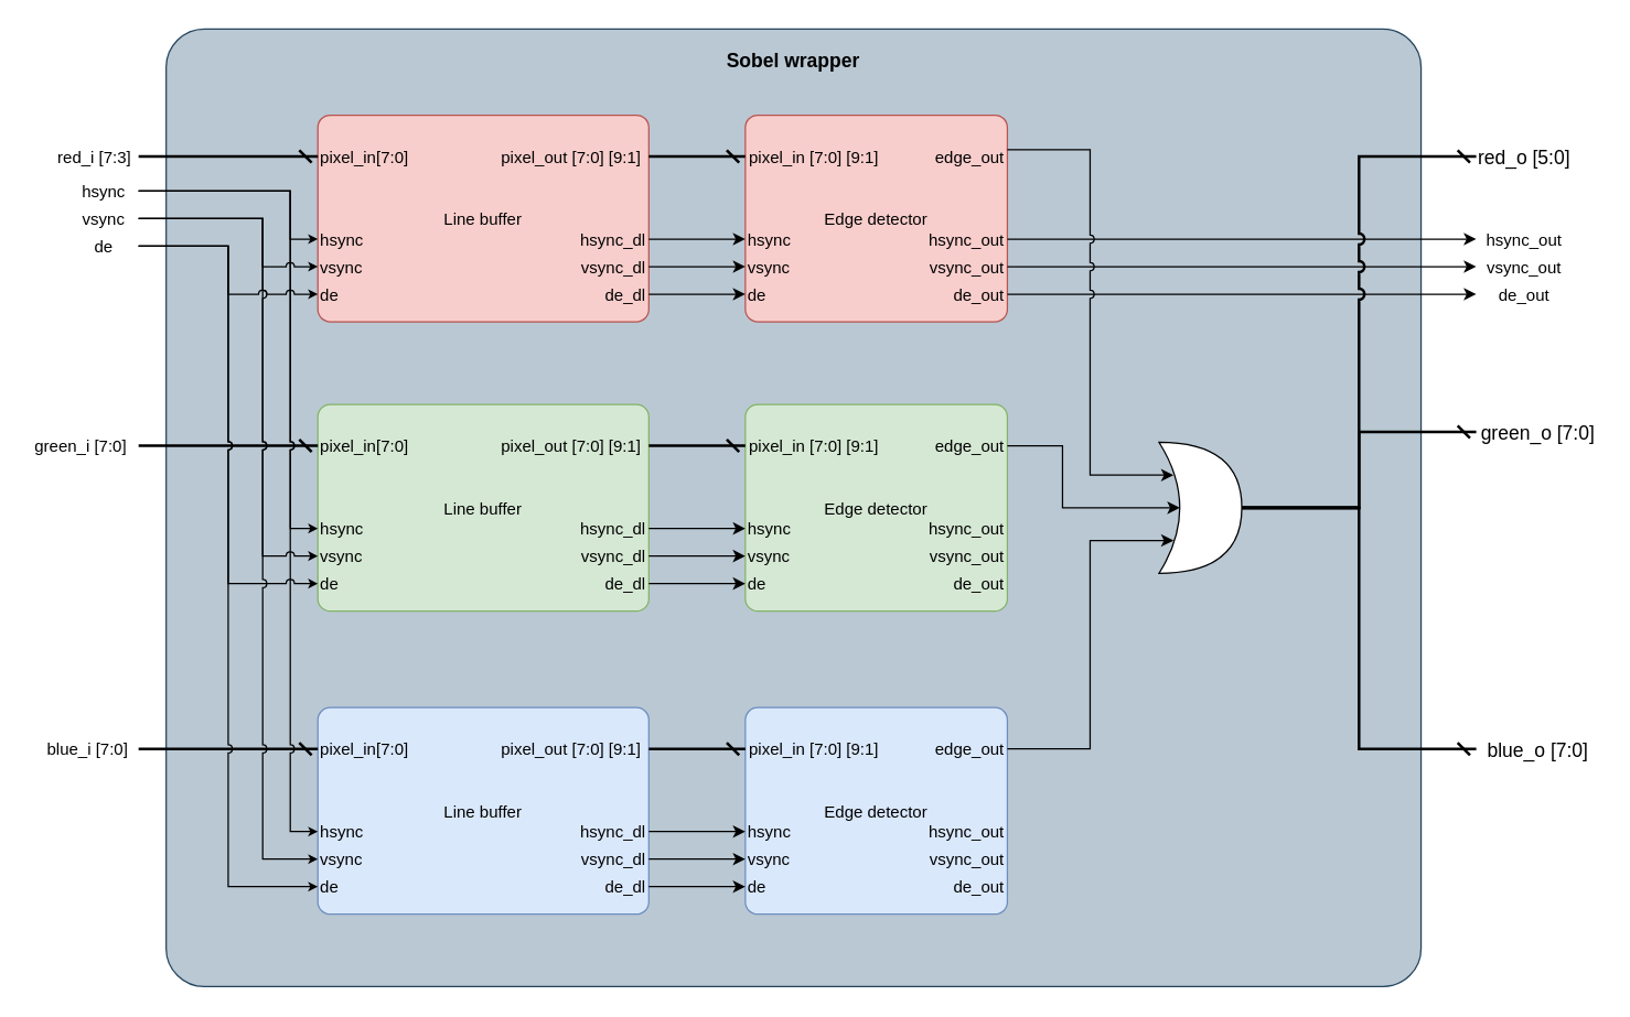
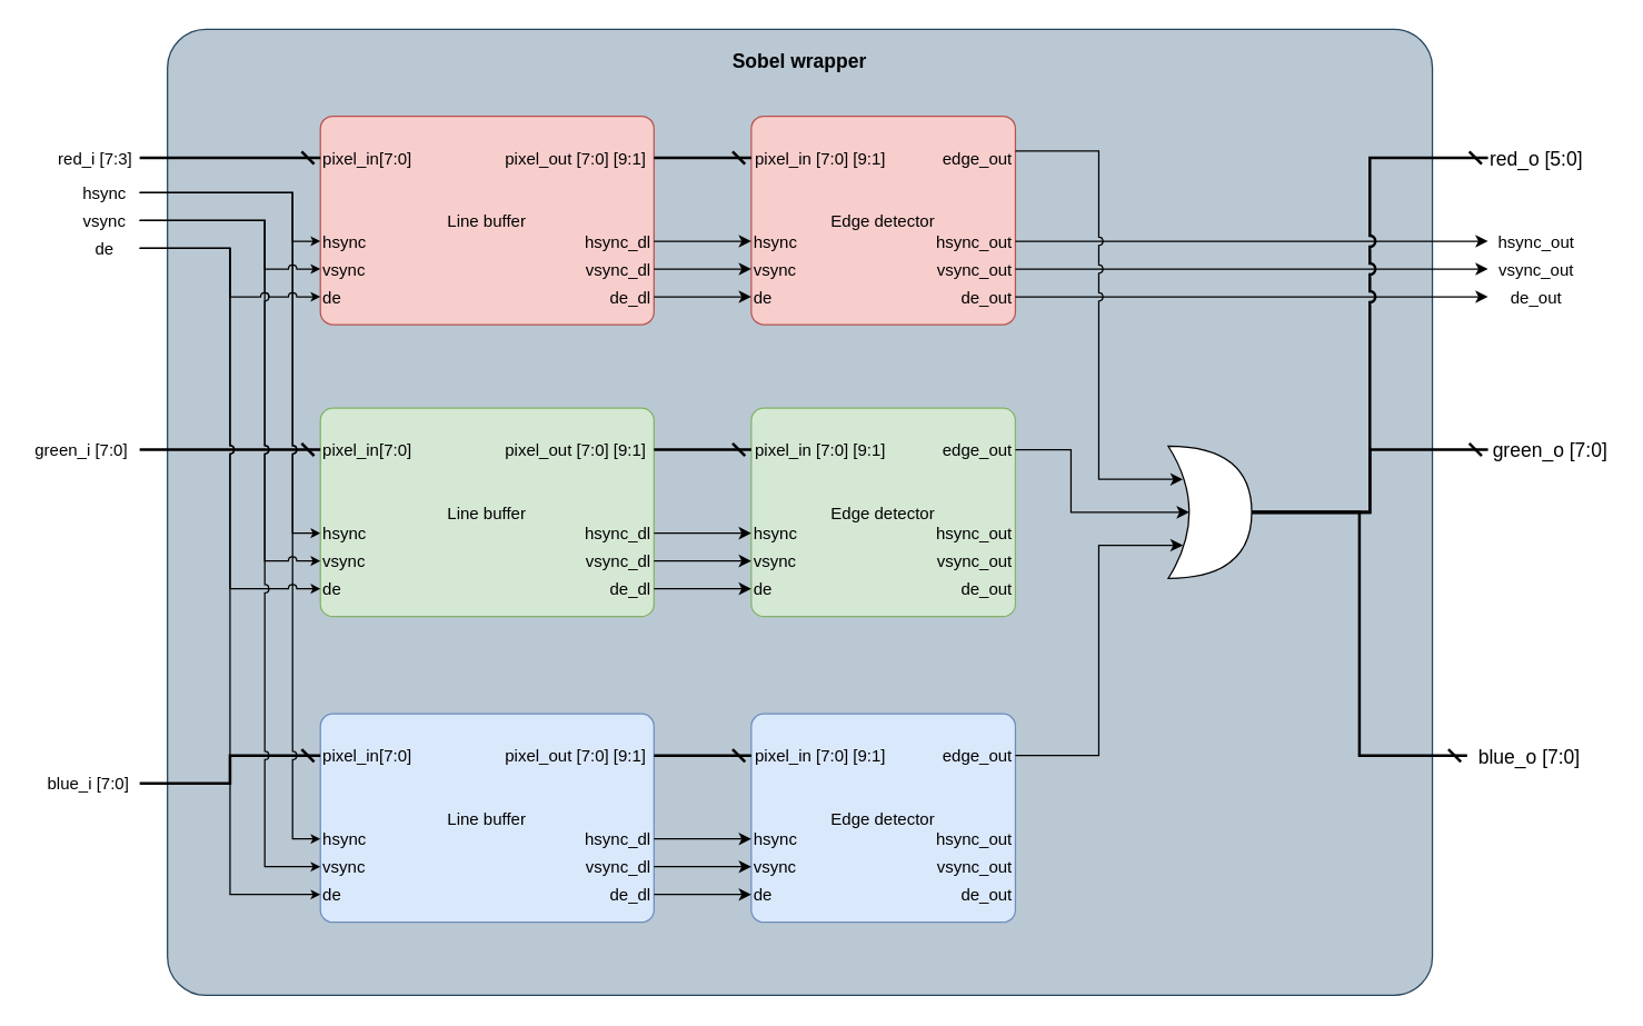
- <mxCell id="98" value="green_o [7:0]" style="text;strokeColor=none;fillColor=none;align=center;verticalAlign=middle;rounded=0;fontSize=14;" parent="1" vertex="1"><mxGeometry x="1070" y="303" width="90" height="20" as="geometry" /></mxCell>
+ <mxCell id="98" value="green_o [7:0]" style="text;strokeColor=none;fillColor=none;align=center;verticalAlign=middle;rounded=0;fontSize=14;" parent="1" vertex="1"><mxGeometry x="1070" y="313" width="90" height="20" as="geometry" /></mxCell>
- <mxCell id="80" value="blue_i [7:0] " style="text;strokeColor=none;fillColor=none;align=center;verticalAlign=middle;rounded=0;" parent="1" vertex="1"><mxGeometry x="30" y="533" width="70" height="20" as="geometry" /></mxCell>
+ <mxCell id="80" value="blue_i [7:0] " style="text;strokeColor=none;fillColor=none;align=center;verticalAlign=middle;rounded=0;" parent="1" vertex="1"><mxGeometry x="30" y="553" width="70" height="20" as="geometry" /></mxCell>
- <mxCell id="99" value="blue_o [7:0]" style="text;strokeColor=none;fillColor=none;align=center;verticalAlign=middle;rounded=0;fontSize=14;" parent="1" vertex="1"><mxGeometry x="1070" y="533" width="90" height="20" as="geometry" /></mxCell>
+ <mxCell id="99" value="blue_o [7:0]" style="text;strokeColor=none;fillColor=none;align=center;verticalAlign=middle;rounded=0;fontSize=14;" parent="1" vertex="1"><mxGeometry x="1055" y="533" width="90" height="20" as="geometry" /></mxCell>
